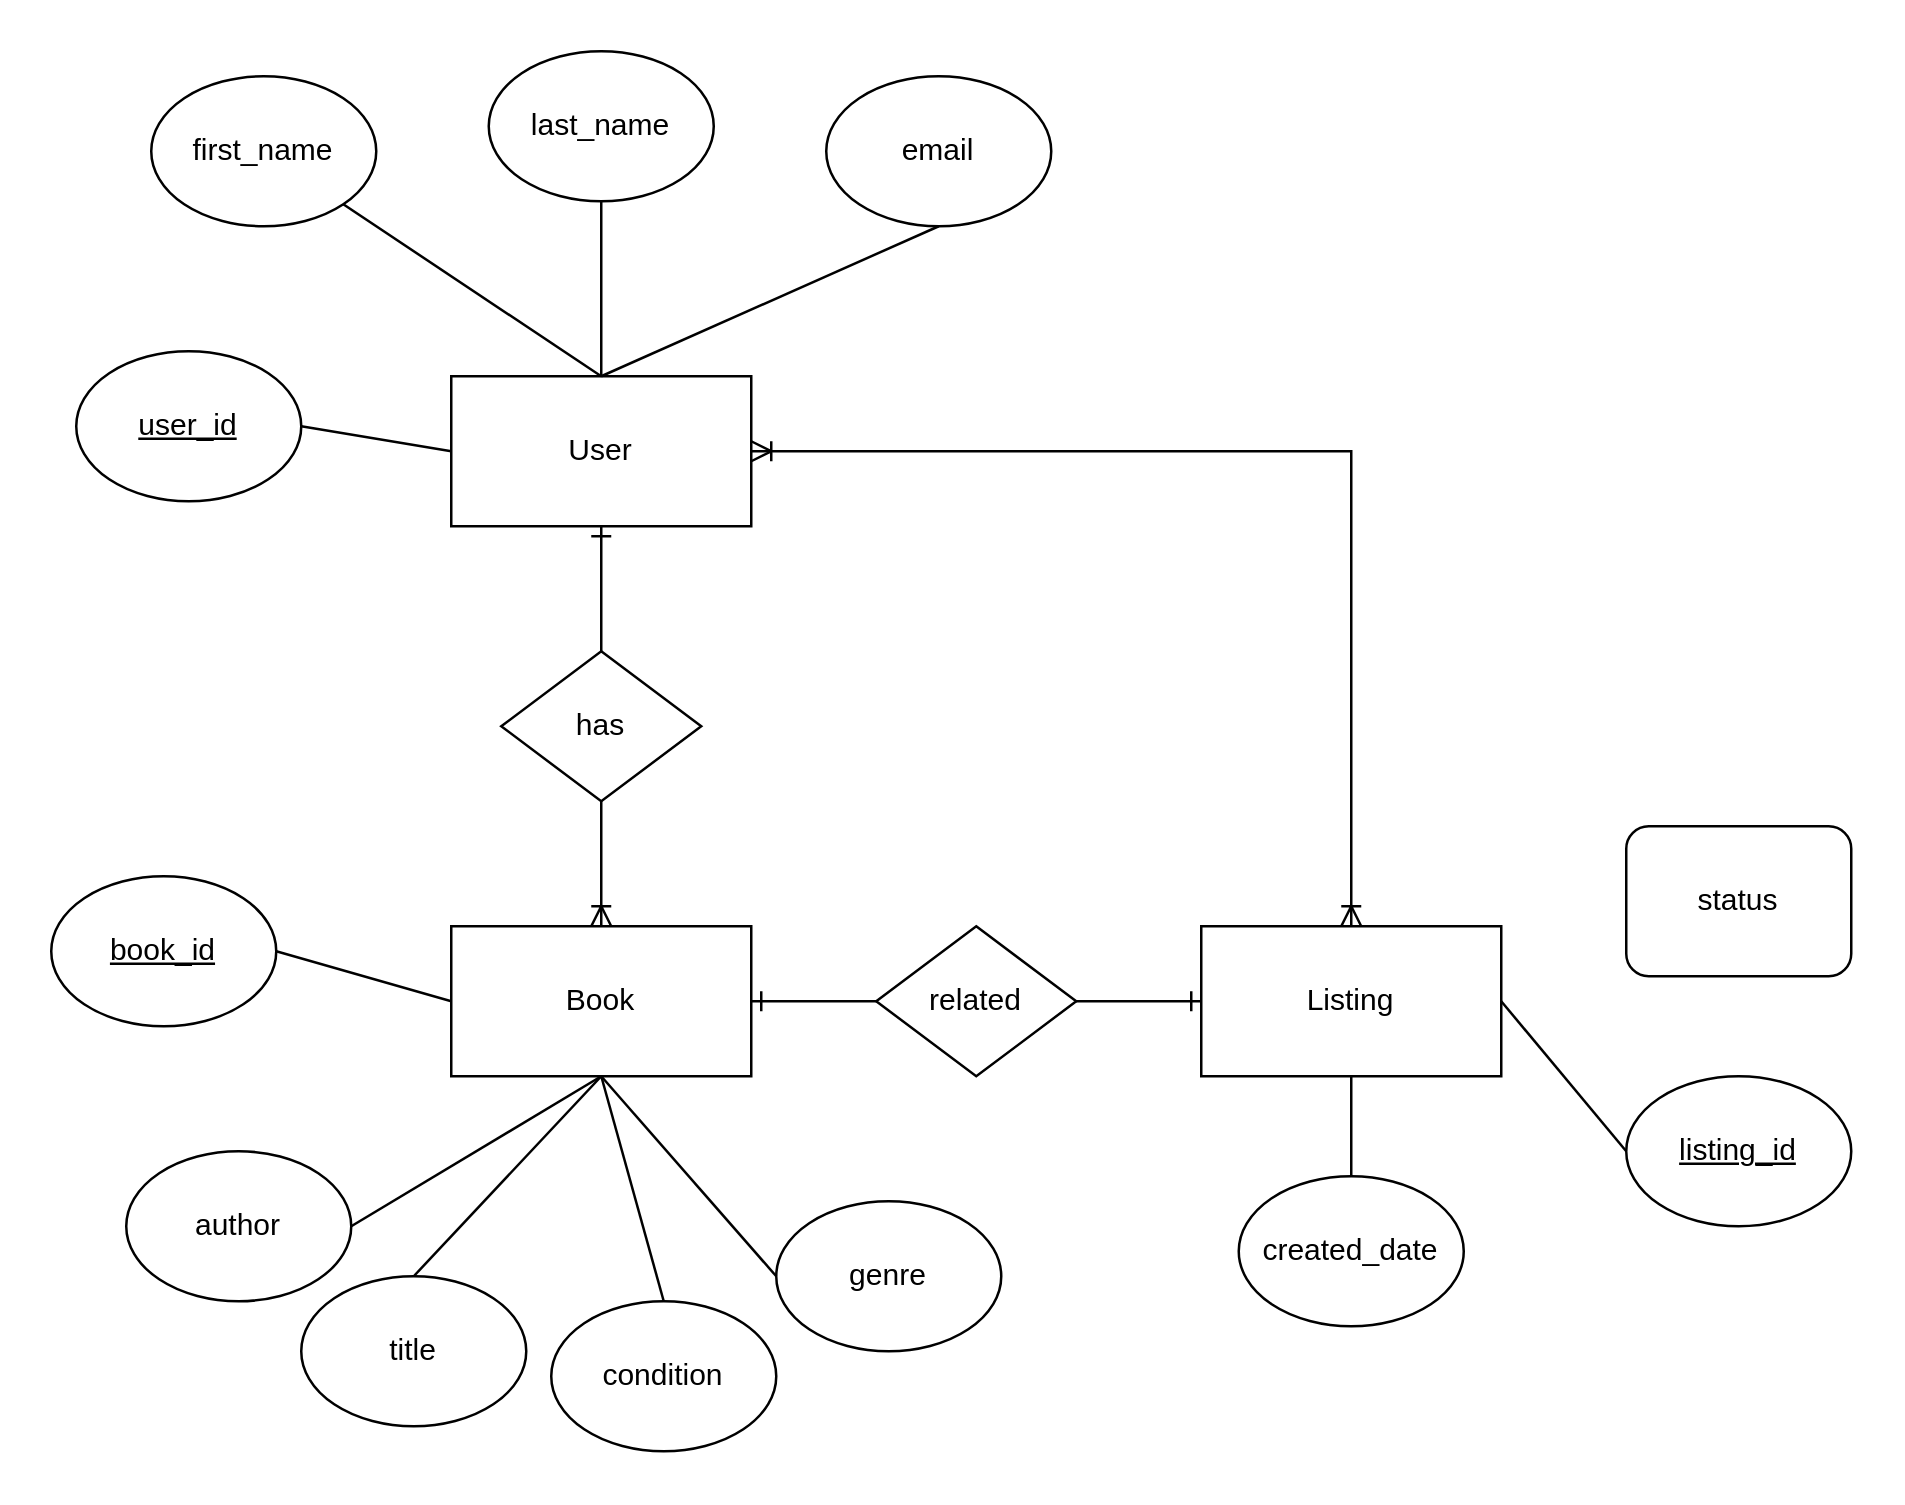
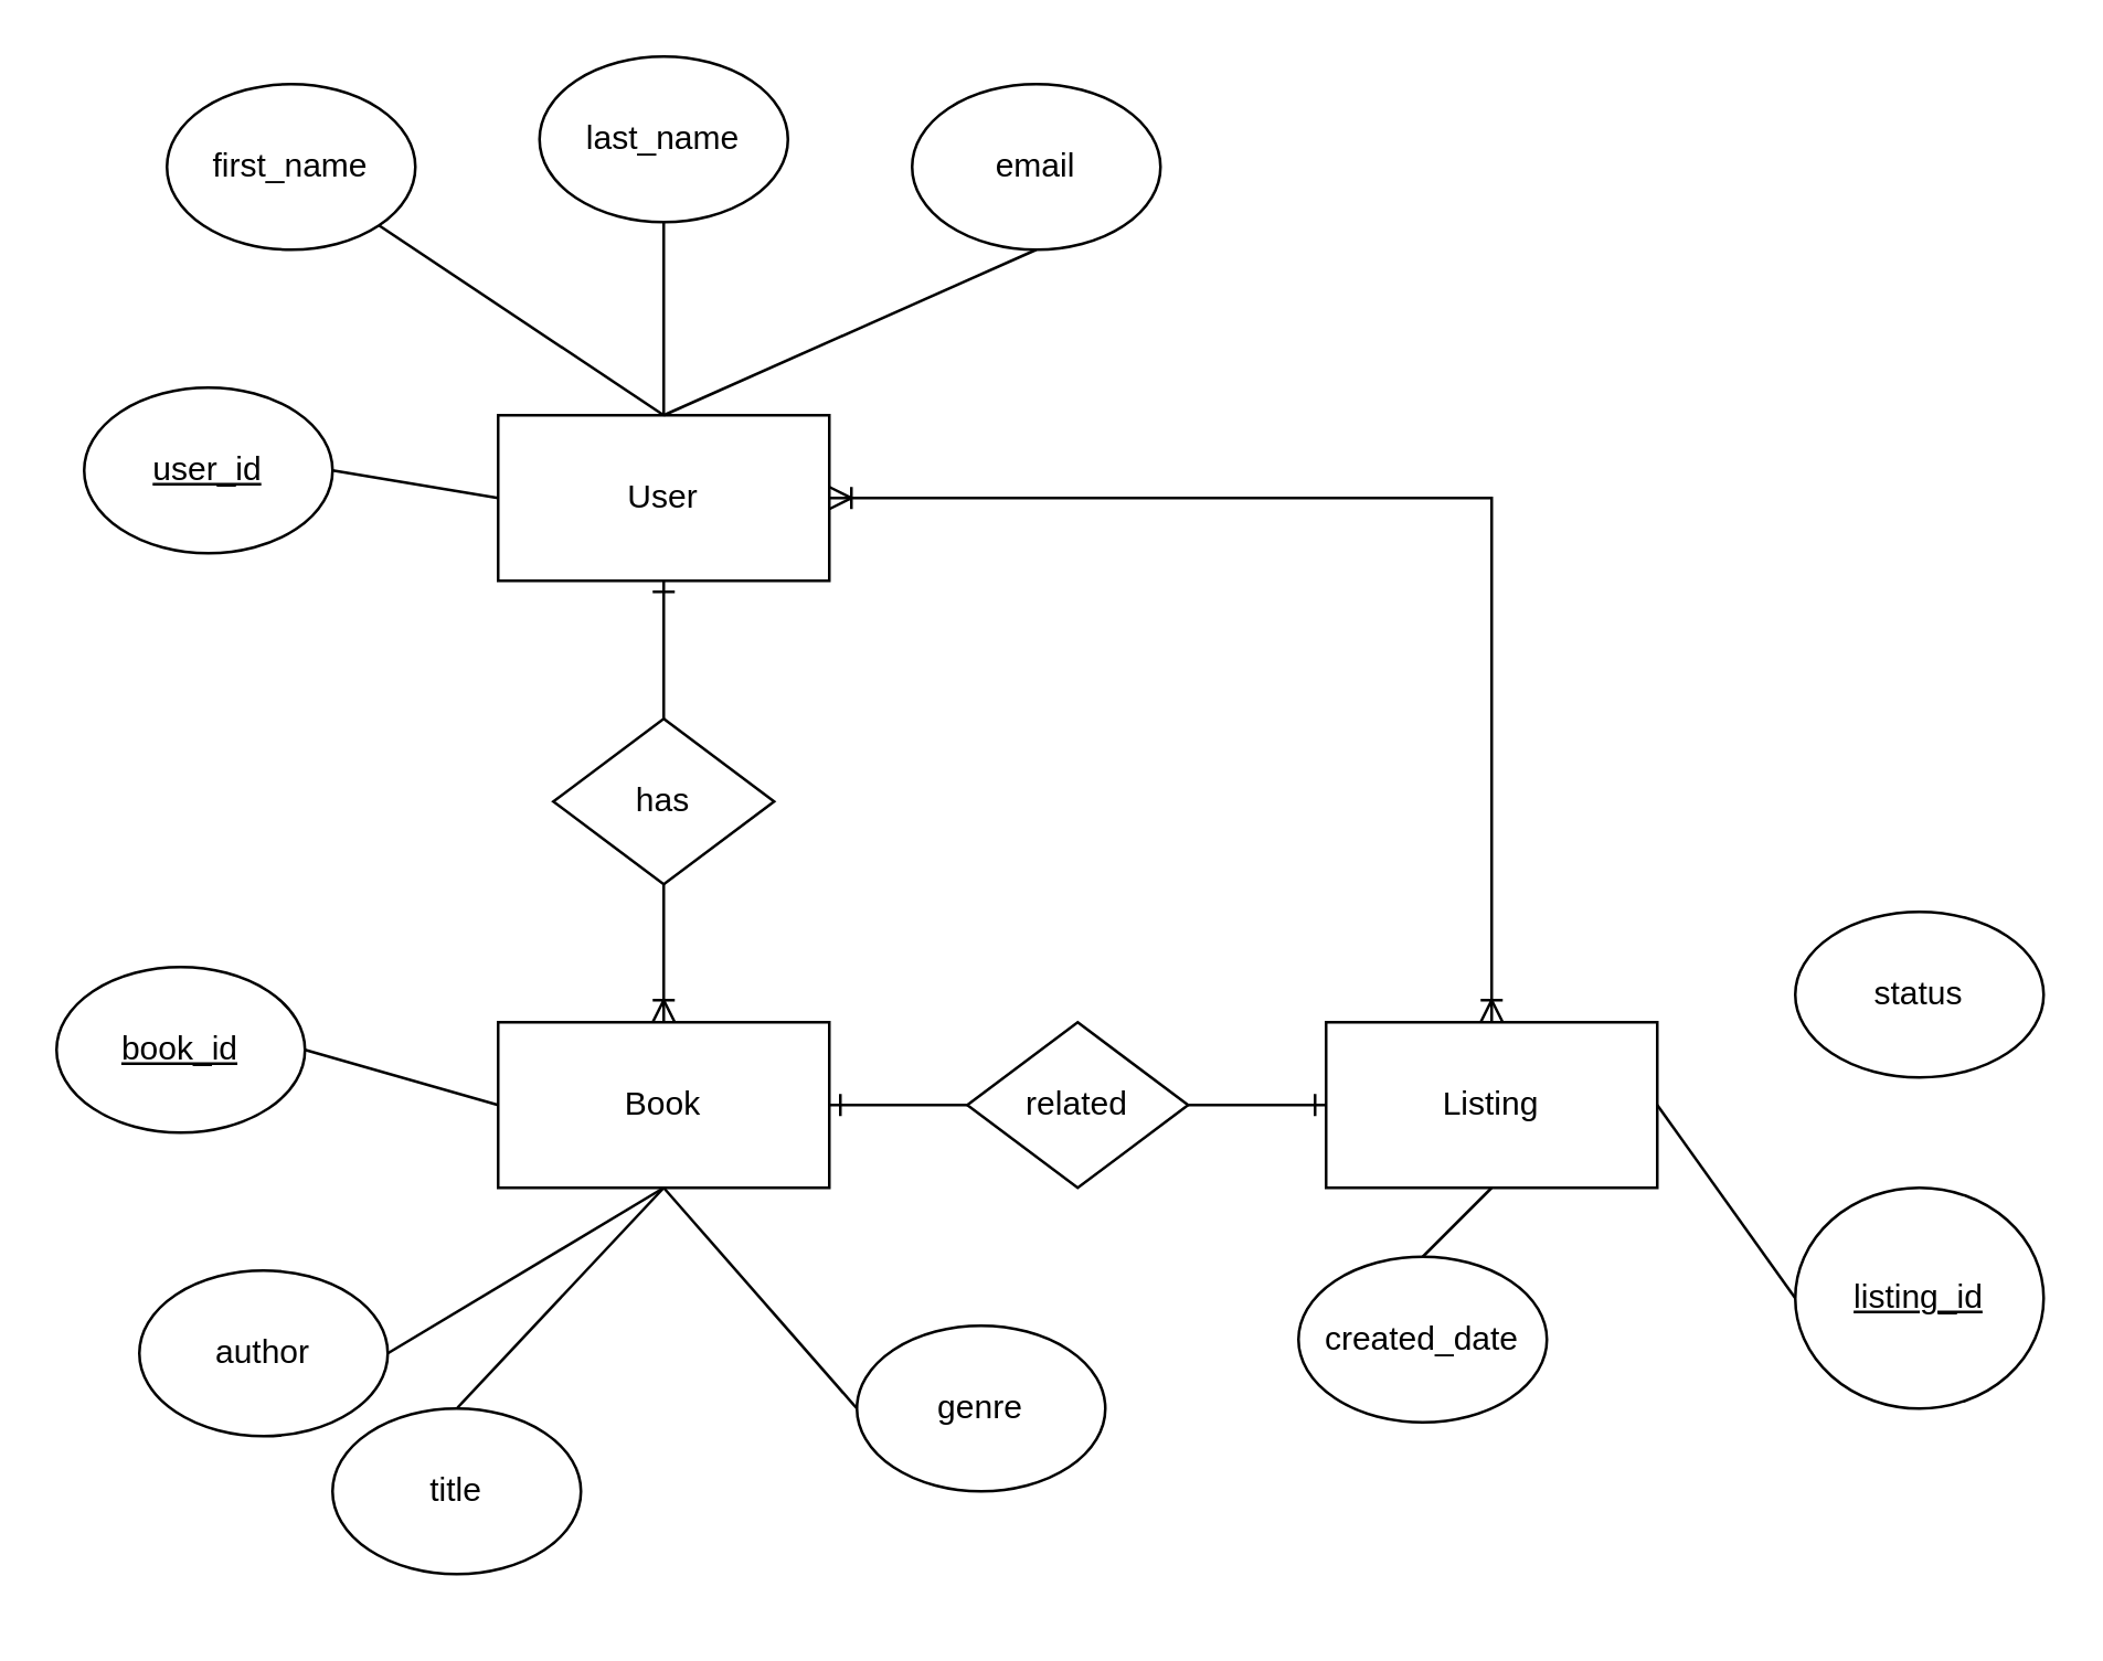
- <mxCell id="32" value="status" style="whiteSpace=wrap;html=1;rounded=1;" vertex="1" parent="1"><mxGeometry x="650" y="330" width="90" height="60" as="geometry" /></mxCell>
+ <mxCell id="32" value="status" style="ellipse;whiteSpace=wrap;html=1;" vertex="1" parent="1"><mxGeometry x="650" y="330" width="90" height="60" as="geometry" /></mxCell>
- <mxCell id="26" value="listing_id" style="ellipse;whiteSpace=wrap;html=1;fontStyle=4" parent="1" vertex="1"><mxGeometry x="650" y="430" width="90" height="60" as="geometry" /></mxCell>
+ <mxCell id="26" value="listing_id" style="ellipse;whiteSpace=wrap;html=1;fontStyle=4" parent="1" vertex="1"><mxGeometry x="650" y="430" width="90" height="80" as="geometry" /></mxCell>
- <mxCell id="21" value="" style="endArrow=none;html=1;rounded=0;entryX=0.5;entryY=1;entryDx=0;entryDy=0;exitX=0.5;exitY=0;exitDx=0;exitDy=0;" parent="1" source="16" target="7" edge="1"><mxGeometry width="50" height="50" relative="1" as="geometry"><mxPoint x="360" y="500" as="sourcePoint" /><mxPoint x="250" y="440" as="targetPoint" /></mxGeometry></mxCell>
- <mxCell id="27" value="created_date" style="ellipse;whiteSpace=wrap;html=1;" parent="1" vertex="1"><mxGeometry x="495" y="470" width="90" height="60" as="geometry" /></mxCell>
+ <mxCell id="27" value="created_date" style="ellipse;whiteSpace=wrap;html=1;" parent="1" vertex="1"><mxGeometry x="470" y="455" width="90" height="60" as="geometry" /></mxCell>
- <mxCell id="16" value="condition" style="ellipse;whiteSpace=wrap;html=1;" parent="1" vertex="1"><mxGeometry x="220" y="520" width="90" height="60" as="geometry" /></mxCell>
